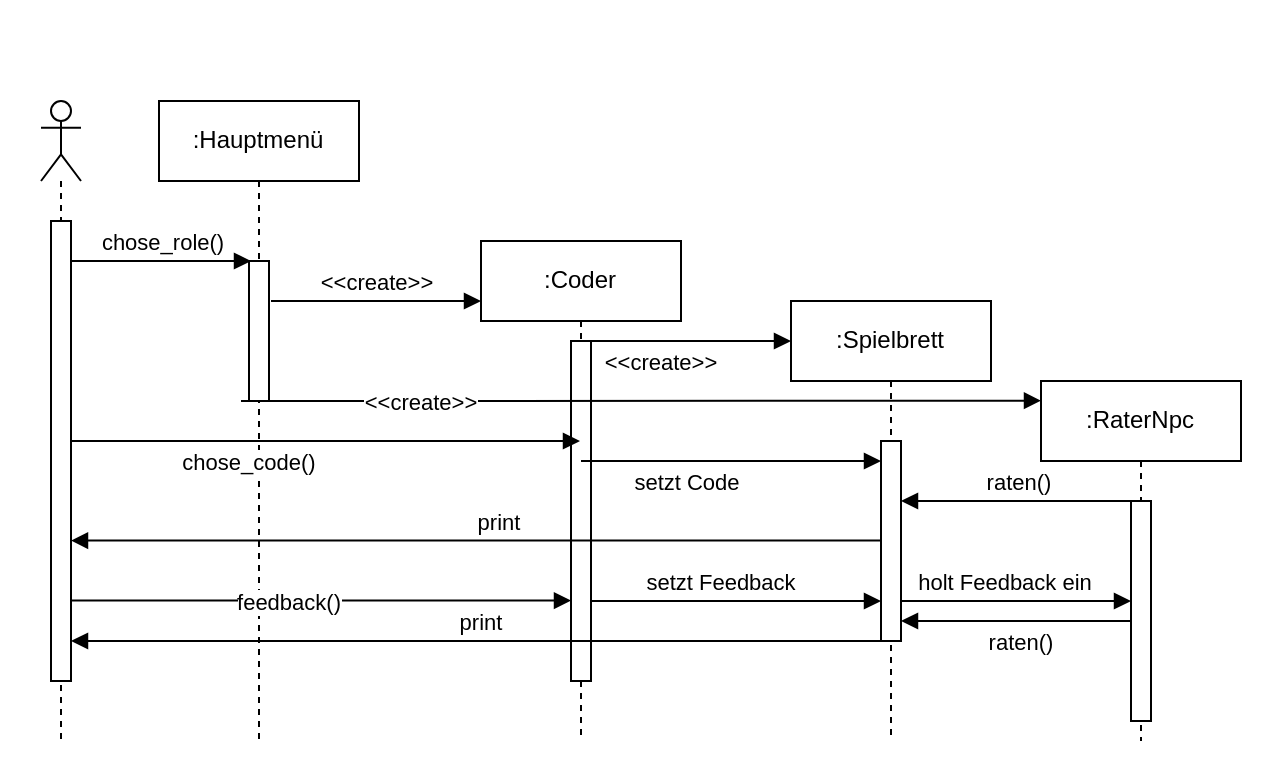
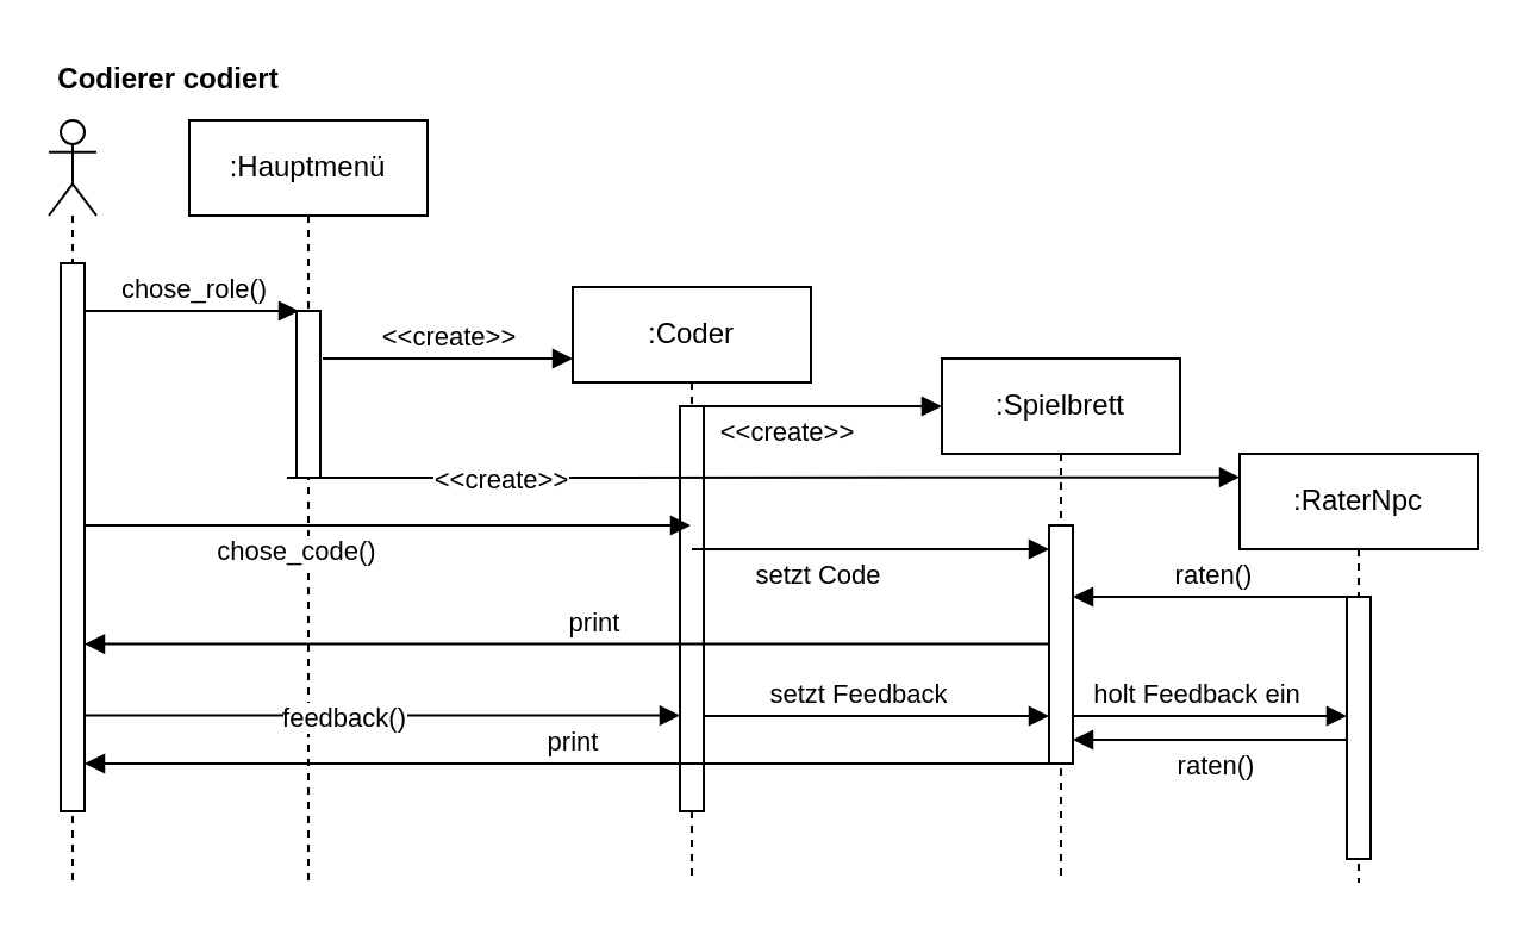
+ <mxCell id="22" value="Codierer codiert" style="text;align=center;fontStyle=1;verticalAlign=middle;spacingLeft=3;spacingRight=3;strokeColor=none;rotatable=0;points=[[0,0.5],[1,0.5]];portConstraint=eastwest;html=1;" parent="1" vertex="1"><mxGeometry x="30" y="20" width="80" height="26" as="geometry" /></mxCell>
